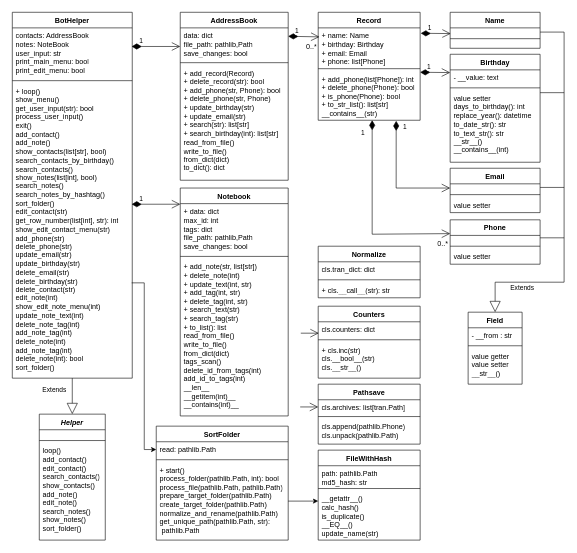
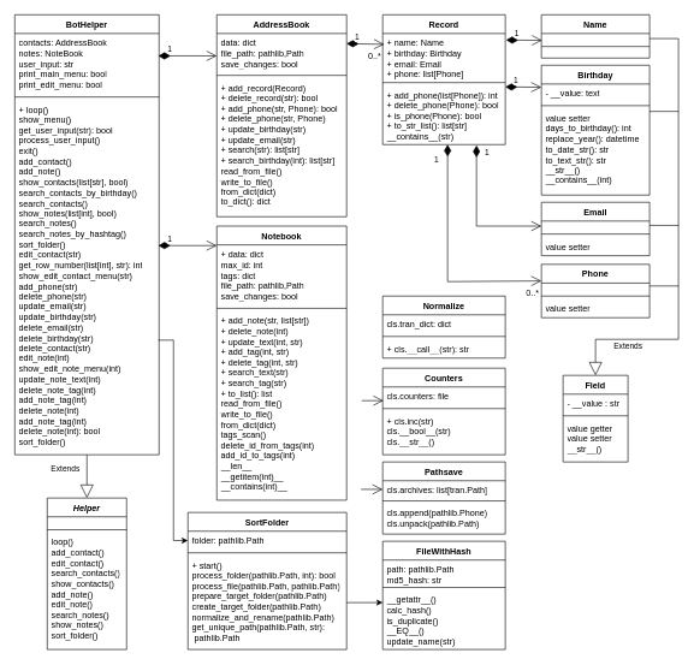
- <mxCell id="49" value="cls.counters: dict" style="text;strokeColor=none;fillColor=none;align=left;verticalAlign=top;spacingLeft=4;spacingRight=4;overflow=hidden;rotatable=0;points=[[0,0.5],[1,0.5]];portConstraint=eastwest;whiteSpace=wrap;html=1;" vertex="1" parent="48"><mxGeometry y="26" width="170" height="26" as="geometry" /></mxCell>
+ <mxCell id="49" value="cls.counters: file" style="text;strokeColor=none;fillColor=none;align=left;verticalAlign=top;spacingLeft=4;spacingRight=4;overflow=hidden;rotatable=0;points=[[0,0.5],[1,0.5]];portConstraint=eastwest;whiteSpace=wrap;html=1;" vertex="1" parent="48"><mxGeometry y="26" width="170" height="26" as="geometry" /></mxCell>
- <mxCell id="3" value="- __from : str" style="text;strokeColor=none;fillColor=none;align=left;verticalAlign=top;spacingLeft=4;spacingRight=4;overflow=hidden;rotatable=0;points=[[0,0.5],[1,0.5]];portConstraint=eastwest;whiteSpace=wrap;html=1;" vertex="1" parent="2"><mxGeometry y="26" width="90" height="26" as="geometry" /></mxCell>
+ <mxCell id="3" value="- __value : str" style="text;strokeColor=none;fillColor=none;align=left;verticalAlign=top;spacingLeft=4;spacingRight=4;overflow=hidden;rotatable=0;points=[[0,0.5],[1,0.5]];portConstraint=eastwest;whiteSpace=wrap;html=1;" vertex="1" parent="2"><mxGeometry y="26" width="90" height="26" as="geometry" /></mxCell>
- <mxCell id="61" value="&lt;div&gt;&lt;span style=&quot;background-color: initial;&quot;&gt;read: pathlib.Path&lt;/span&gt;&lt;/div&gt;" style="text;strokeColor=none;fillColor=none;align=left;verticalAlign=top;spacingLeft=4;spacingRight=4;overflow=hidden;rotatable=0;points=[[0,0.5],[1,0.5]];portConstraint=eastwest;whiteSpace=wrap;html=1;" vertex="1" parent="60"><mxGeometry y="26" width="220" height="26" as="geometry" /></mxCell>
+ <mxCell id="61" value="&lt;div&gt;&lt;span style=&quot;background-color: initial;&quot;&gt;folder: pathlib.Path&lt;/span&gt;&lt;/div&gt;" style="text;strokeColor=none;fillColor=none;align=left;verticalAlign=top;spacingLeft=4;spacingRight=4;overflow=hidden;rotatable=0;points=[[0,0.5],[1,0.5]];portConstraint=eastwest;whiteSpace=wrap;html=1;" vertex="1" parent="60"><mxGeometry y="26" width="220" height="26" as="geometry" /></mxCell>
